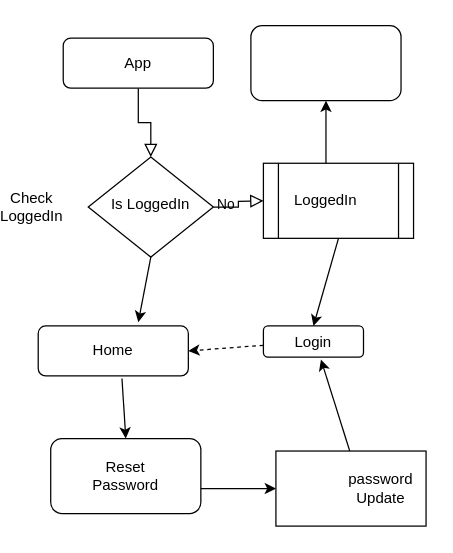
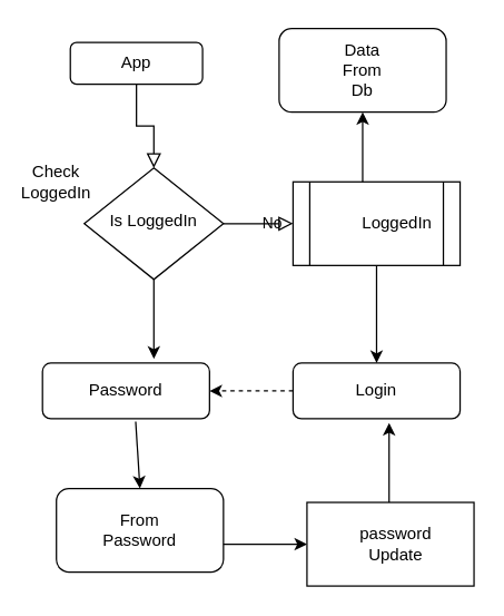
- <mxCell id="3" value="App" style="rounded=1;whiteSpace=wrap;html=1;fontSize=12;glass=0;strokeWidth=1;shadow=0;" vertex="1" parent="1"><mxGeometry x="50" y="30" width="120" height="40" as="geometry" /></mxCell>
+ <mxCell id="3" value="App" style="rounded=1;whiteSpace=wrap;html=1;fontSize=12;glass=0;strokeWidth=1;shadow=0;" vertex="1" parent="1"><mxGeometry x="50" y="30" width="95" height="30" as="geometry" /></mxCell>
+ <mxCell id="23" value="Data From Db" style="text;html=1;strokeColor=none;fillColor=none;align=center;verticalAlign=middle;whiteSpace=wrap;rounded=0;" vertex="1" parent="1"><mxGeometry x="240" y="40" width="40" height="20" as="geometry" /></mxCell>
- <mxCell id="10" value="LoggedIn" style="text;html=1;strokeColor=none;fillColor=none;align=center;verticalAlign=middle;whiteSpace=wrap;rounded=0;" vertex="1" parent="1"><mxGeometry x="240" y="150" width="40" height="20" as="geometry" /></mxCell>
+ <mxCell id="10" value="LoggedIn" style="text;html=1;strokeColor=none;fillColor=none;align=center;verticalAlign=middle;whiteSpace=wrap;rounded=0;" vertex="1" parent="1"><mxGeometry x="265" y="150" width="40" height="20" as="geometry" /></mxCell>
- <mxCell id="8" value="Check LoggedIn" style="text;html=1;strokeColor=none;fillColor=none;align=center;verticalAlign=middle;whiteSpace=wrap;rounded=0;" vertex="1" parent="1"><mxGeometry x="5" y="155" width="40" height="20" as="geometry" /></mxCell>
+ <mxCell id="8" value="Check LoggedIn" style="text;html=1;strokeColor=none;fillColor=none;align=center;verticalAlign=middle;whiteSpace=wrap;rounded=0;" vertex="1" parent="1"><mxGeometry x="20" y="120" width="40" height="20" as="geometry" /></mxCell>
- <mxCell id="5" value="Is LoggedIn" style="rhombus;whiteSpace=wrap;html=1;shadow=0;fontFamily=Helvetica;fontSize=12;align=center;strokeWidth=1;spacing=6;spacingTop=-4;" vertex="1" parent="1"><mxGeometry x="70" y="125" width="100" height="80" as="geometry" /></mxCell>
+ <mxCell id="5" value="Is LoggedIn" style="rhombus;whiteSpace=wrap;html=1;shadow=0;fontFamily=Helvetica;fontSize=12;align=center;strokeWidth=1;spacing=6;spacingTop=-4;" vertex="1" parent="1"><mxGeometry x="60" y="120" width="100" height="80" as="geometry" /></mxCell>
- <mxCell id="7" value="Login" style="rounded=1;whiteSpace=wrap;html=1;fontSize=12;glass=0;strokeWidth=1;shadow=0;" vertex="1" parent="1"><mxGeometry x="210" y="260" width="80" height="25" as="geometry" /></mxCell>
+ <mxCell id="7" value="Login" style="rounded=1;whiteSpace=wrap;html=1;fontSize=12;glass=0;strokeWidth=1;shadow=0;" vertex="1" parent="1"><mxGeometry x="210" y="260" width="120" height="40" as="geometry" /></mxCell>
- <mxCell id="6" value="Home" style="rounded=1;whiteSpace=wrap;html=1;fontSize=12;glass=0;strokeWidth=1;shadow=0;" vertex="1" parent="1"><mxGeometry x="30" y="260" width="120" height="40" as="geometry" /></mxCell>
+ <mxCell id="6" value="Password" style="rounded=1;whiteSpace=wrap;html=1;fontSize=12;glass=0;strokeWidth=1;shadow=0;" vertex="1" parent="1"><mxGeometry x="30" y="260" width="120" height="40" as="geometry" /></mxCell>
- <mxCell id="16" value="Reset Password" style="text;html=1;strokeColor=none;fillColor=none;align=center;verticalAlign=middle;whiteSpace=wrap;rounded=0;" vertex="1" parent="1"><mxGeometry x="80" y="370" width="40" height="20" as="geometry" /></mxCell>
+ <mxCell id="16" value="From Password" style="text;html=1;strokeColor=none;fillColor=none;align=center;verticalAlign=middle;whiteSpace=wrap;rounded=0;" vertex="1" parent="1"><mxGeometry x="80" y="370" width="40" height="20" as="geometry" /></mxCell>
- <mxCell id="19" value="password Update" style="text;html=1;strokeColor=none;fillColor=none;align=center;verticalAlign=middle;whiteSpace=wrap;rounded=0;" vertex="1" parent="1"><mxGeometry x="284" y="380" width="40" height="20" as="geometry" /></mxCell>
+ <mxCell id="19" value="password Update" style="text;html=1;strokeColor=none;fillColor=none;align=center;verticalAlign=middle;whiteSpace=wrap;rounded=0;" vertex="1" parent="1"><mxGeometry x="264" y="380" width="40" height="20" as="geometry" /></mxCell>
